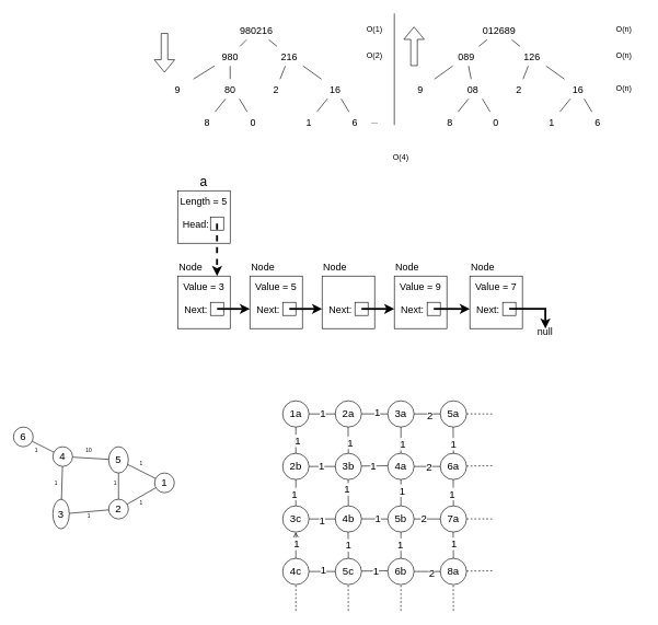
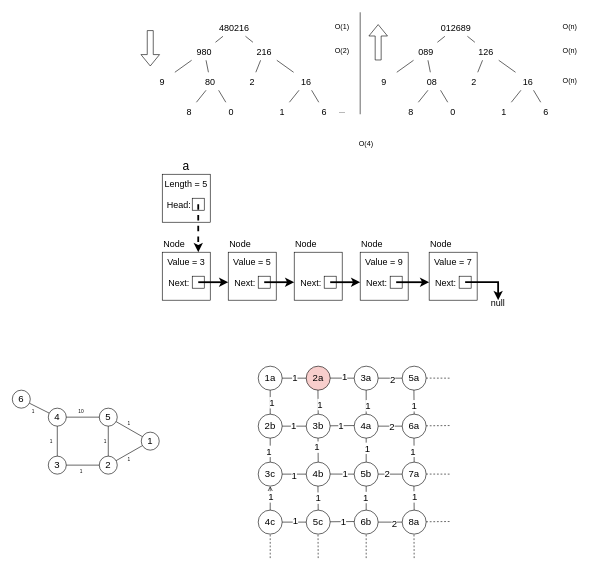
- <mxCell id="2" value="980216" style="text;html=1;strokeColor=none;fillColor=none;align=center;verticalAlign=middle;whiteSpace=wrap;rounded=0;fontSize=15;" parent="1" vertex="1"><mxGeometry x="360" y="30" width="60" height="30" as="geometry" /></mxCell>
+ <mxCell id="2" value="480216" style="text;html=1;strokeColor=none;fillColor=none;align=center;verticalAlign=middle;whiteSpace=wrap;rounded=0;fontSize=15;" parent="1" vertex="1"><mxGeometry x="360" y="30" width="60" height="30" as="geometry" /></mxCell>
- <mxCell id="3" value="980" style="text;html=1;strokeColor=none;fillColor=none;align=center;verticalAlign=middle;whiteSpace=wrap;rounded=0;fontSize=15;" parent="1" vertex="1"><mxGeometry x="320" y="70" width="60" height="30" as="geometry" /></mxCell>
+ <mxCell id="3" value="980" style="text;html=1;strokeColor=none;fillColor=none;align=center;verticalAlign=middle;whiteSpace=wrap;rounded=0;fontSize=15;" parent="1" vertex="1"><mxGeometry x="310" y="70" width="60" height="30" as="geometry" /></mxCell>
- <mxCell id="112" value="&lt;font style=&quot;font-size: 16px&quot;&gt;2a&lt;br&gt;&lt;/font&gt;" style="ellipse;whiteSpace=wrap;html=1;" vertex="1" parent="1"><mxGeometry x="510" y="610" width="40" height="40" as="geometry" /></mxCell>
+ <mxCell id="112" value="&lt;font style=&quot;font-size: 16px&quot;&gt;2a&lt;br&gt;&lt;/font&gt;" style="ellipse;whiteSpace=wrap;html=1;fillColor=#f8cecc;" vertex="1" parent="1"><mxGeometry x="510" y="610" width="40" height="40" as="geometry" /></mxCell>
- <mxCell id="91" value="&lt;font style=&quot;font-size: 16px&quot;&gt;5&lt;/font&gt;" style="ellipse;whiteSpace=wrap;html=1;" parent="1" vertex="1"><mxGeometry x="165" y="680" width="30" height="40" as="geometry" /></mxCell>
+ <mxCell id="91" value="&lt;font style=&quot;font-size: 16px&quot;&gt;5&lt;/font&gt;" style="ellipse;whiteSpace=wrap;html=1;" parent="1" vertex="1"><mxGeometry x="165" y="680" width="30" height="30" as="geometry" /></mxCell>
- <mxCell id="94" value="&lt;font style=&quot;font-size: 16px&quot;&gt;3&lt;/font&gt;" style="ellipse;whiteSpace=wrap;html=1;" parent="1" vertex="1"><mxGeometry x="80" y="760" width="25" height="45" as="geometry" /></mxCell>
+ <mxCell id="94" value="&lt;font style=&quot;font-size: 16px&quot;&gt;3&lt;/font&gt;" style="ellipse;whiteSpace=wrap;html=1;" parent="1" vertex="1"><mxGeometry x="80" y="760" width="30" height="30" as="geometry" /></mxCell>
